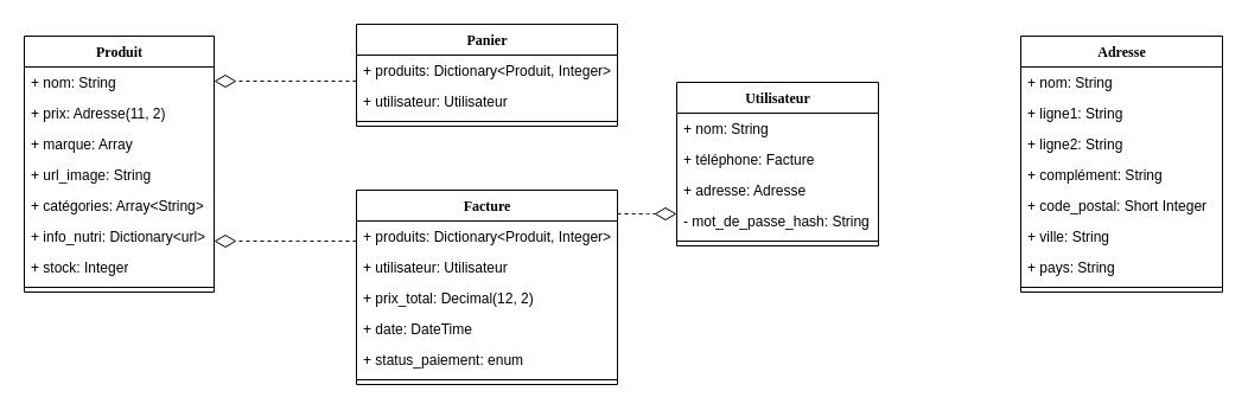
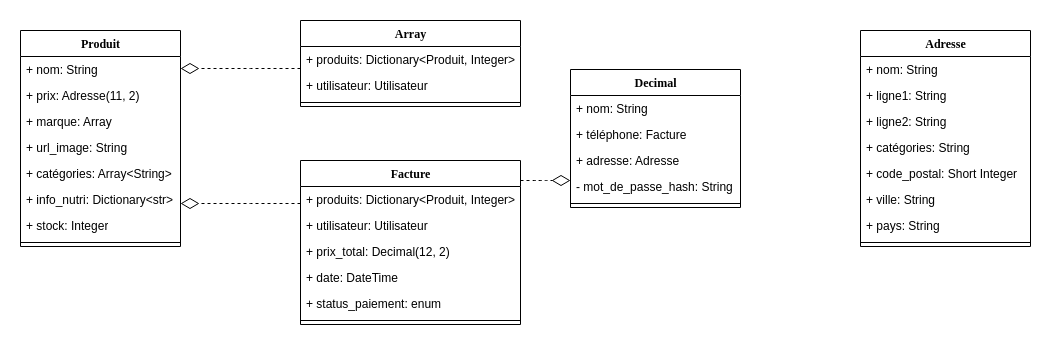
- <mxCell id="11" value="Panier" style="swimlane;html=1;fontStyle=1;align=center;verticalAlign=top;childLayout=stackLayout;horizontal=1;startSize=26;horizontalStack=0;resizeParent=1;resizeLast=0;collapsible=1;marginBottom=0;swimlaneFillColor=#ffffff;rounded=0;shadow=0;comic=0;labelBackgroundColor=none;strokeWidth=1;fillColor=none;fontFamily=Verdana;fontSize=12" vertex="1" parent="1"><mxGeometry x="300" y="20" width="220" height="86" as="geometry" /></mxCell>
+ <mxCell id="11" value="Array" style="swimlane;html=1;fontStyle=1;align=center;verticalAlign=top;childLayout=stackLayout;horizontal=1;startSize=26;horizontalStack=0;resizeParent=1;resizeLast=0;collapsible=1;marginBottom=0;swimlaneFillColor=#ffffff;rounded=0;shadow=0;comic=0;labelBackgroundColor=none;strokeWidth=1;fillColor=none;fontFamily=Verdana;fontSize=12" vertex="1" parent="1"><mxGeometry x="300" y="20" width="220" height="86" as="geometry" /></mxCell>
- <mxCell id="22" value="Utilisateur" style="swimlane;html=1;fontStyle=1;align=center;verticalAlign=top;childLayout=stackLayout;horizontal=1;startSize=26;horizontalStack=0;resizeParent=1;resizeLast=0;collapsible=1;marginBottom=0;swimlaneFillColor=#ffffff;rounded=0;shadow=0;comic=0;labelBackgroundColor=none;strokeWidth=1;fillColor=none;fontFamily=Verdana;fontSize=12" vertex="1" parent="1"><mxGeometry x="570" y="69" width="170" height="138" as="geometry" /></mxCell>
+ <mxCell id="22" value="Decimal" style="swimlane;html=1;fontStyle=1;align=center;verticalAlign=top;childLayout=stackLayout;horizontal=1;startSize=26;horizontalStack=0;resizeParent=1;resizeLast=0;collapsible=1;marginBottom=0;swimlaneFillColor=#ffffff;rounded=0;shadow=0;comic=0;labelBackgroundColor=none;strokeWidth=1;fillColor=none;fontFamily=Verdana;fontSize=12" vertex="1" parent="1"><mxGeometry x="570" y="69" width="170" height="138" as="geometry" /></mxCell>
- <mxCell id="35" value="+ complément: String" style="text;html=1;strokeColor=none;fillColor=none;align=left;verticalAlign=top;spacingLeft=4;spacingRight=4;whiteSpace=wrap;overflow=hidden;rotatable=0;points=[[0,0.5],[1,0.5]];portConstraint=eastwest;" vertex="1" parent="31"><mxGeometry y="104" width="170" height="26" as="geometry" /></mxCell>
+ <mxCell id="35" value="+ catégories: String" style="text;html=1;strokeColor=none;fillColor=none;align=left;verticalAlign=top;spacingLeft=4;spacingRight=4;whiteSpace=wrap;overflow=hidden;rotatable=0;points=[[0,0.5],[1,0.5]];portConstraint=eastwest;" vertex="1" parent="31"><mxGeometry y="104" width="170" height="26" as="geometry" /></mxCell>
- <mxCell id="8" value="+ info_nutri: Dictionary&amp;lt;url&amp;gt; " style="text;html=1;strokeColor=none;fillColor=none;align=left;verticalAlign=top;spacingLeft=4;spacingRight=4;whiteSpace=wrap;overflow=hidden;rotatable=0;points=[[0,0.5],[1,0.5]];portConstraint=eastwest;" vertex="1" parent="2"><mxGeometry y="156" width="160" height="26" as="geometry" /></mxCell>
+ <mxCell id="8" value="+ info_nutri: Dictionary&amp;lt;str&amp;gt; " style="text;html=1;strokeColor=none;fillColor=none;align=left;verticalAlign=top;spacingLeft=4;spacingRight=4;whiteSpace=wrap;overflow=hidden;rotatable=0;points=[[0,0.5],[1,0.5]];portConstraint=eastwest;" vertex="1" parent="2"><mxGeometry y="156" width="160" height="26" as="geometry" /></mxCell>
